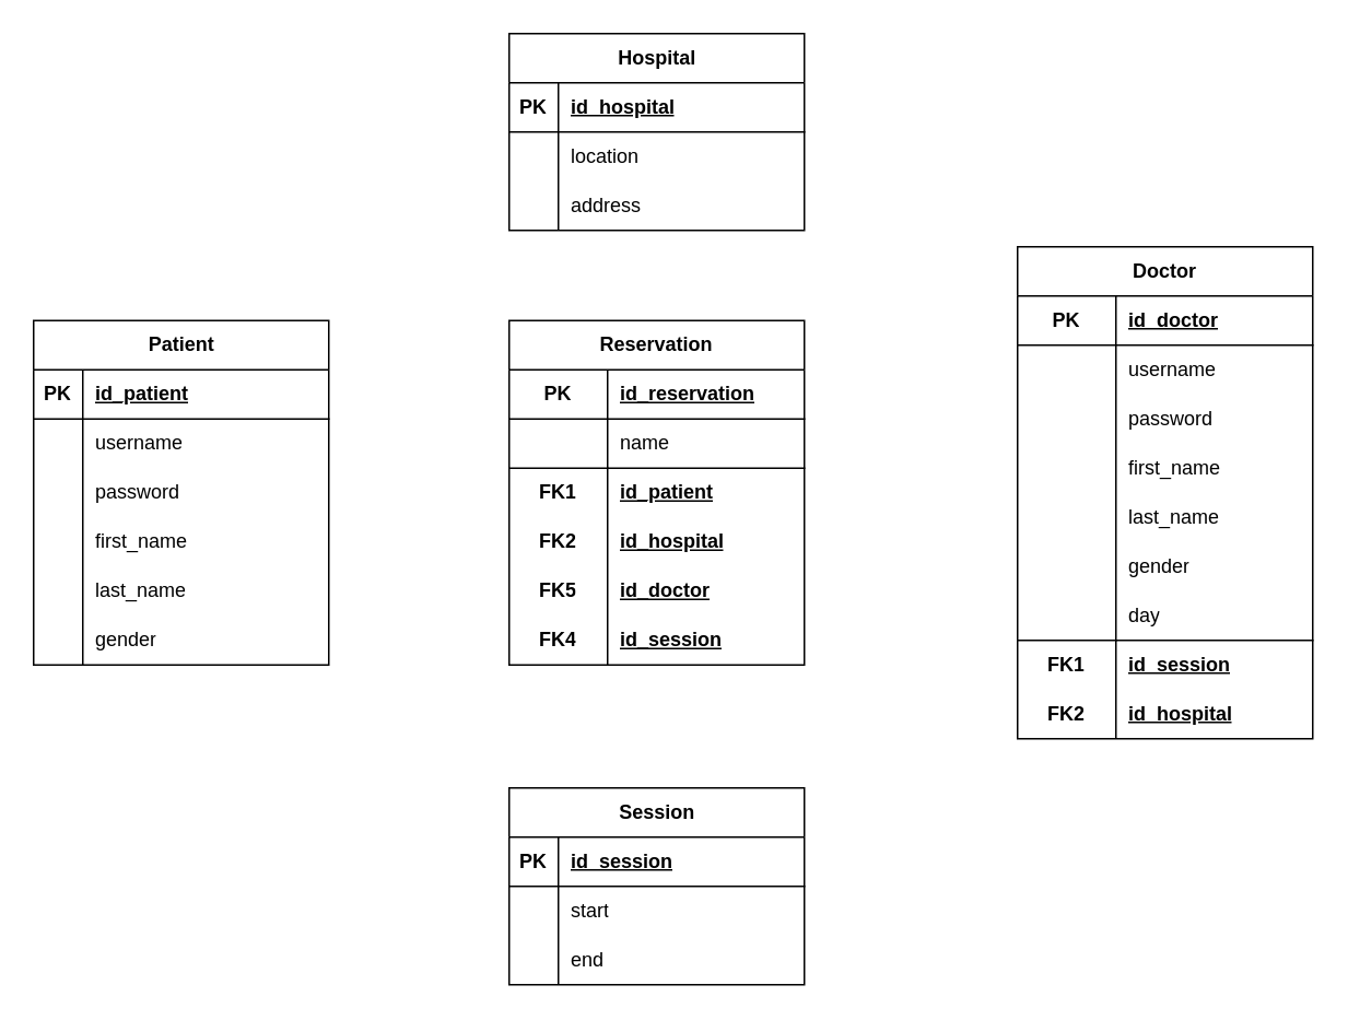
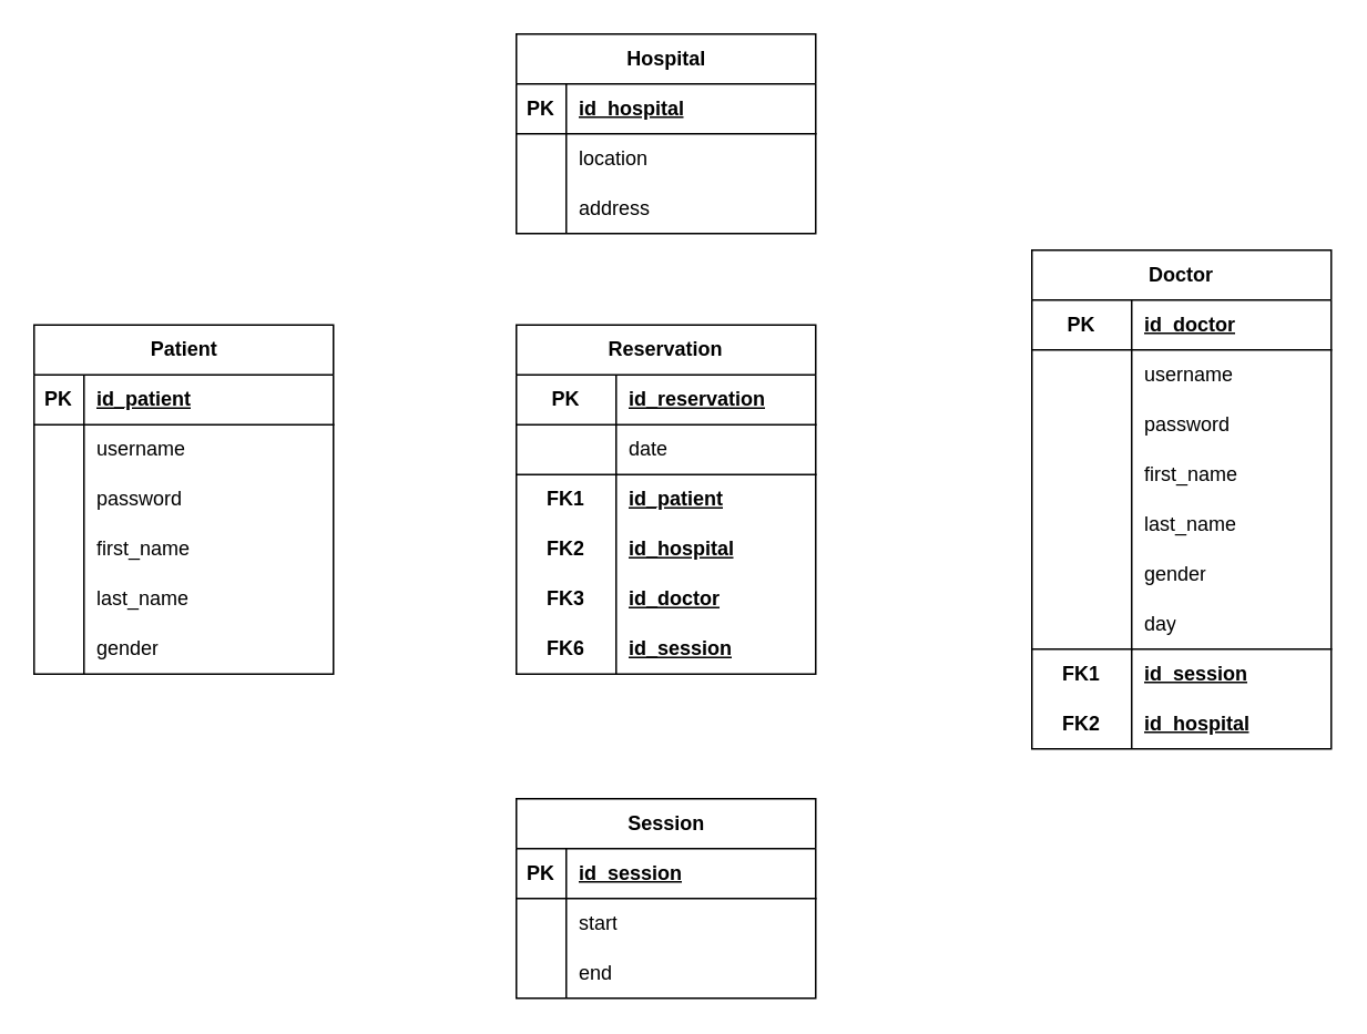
- <mxCell id="75" value="&lt;span style=&quot;&quot;&gt;name&lt;/span&gt;" style="shape=partialRectangle;connectable=0;fillColor=none;top=0;left=0;bottom=0;right=0;align=left;spacingLeft=6;overflow=hidden;html=1;whiteSpace=wrap;fontStyle=0" vertex="1" parent="73"><mxGeometry x="60" width="120" height="30" as="geometry"><mxRectangle width="120" height="30" as="alternateBounds" /></mxGeometry></mxCell>
+ <mxCell id="75" value="&lt;span style=&quot;&quot;&gt;date&lt;/span&gt;" style="shape=partialRectangle;connectable=0;fillColor=none;top=0;left=0;bottom=0;right=0;align=left;spacingLeft=6;overflow=hidden;html=1;whiteSpace=wrap;fontStyle=0" vertex="1" parent="73"><mxGeometry x="60" width="120" height="30" as="geometry"><mxRectangle width="120" height="30" as="alternateBounds" /></mxGeometry></mxCell>
- <mxCell id="83" value="FK5" style="shape=partialRectangle;connectable=0;fillColor=none;top=0;left=0;bottom=0;right=0;editable=1;overflow=hidden;html=1;whiteSpace=wrap;fontStyle=1" vertex="1" parent="82"><mxGeometry width="60" height="30" as="geometry"><mxRectangle width="60" height="30" as="alternateBounds" /></mxGeometry></mxCell>
+ <mxCell id="83" value="FK3" style="shape=partialRectangle;connectable=0;fillColor=none;top=0;left=0;bottom=0;right=0;editable=1;overflow=hidden;html=1;whiteSpace=wrap;fontStyle=1" vertex="1" parent="82"><mxGeometry width="60" height="30" as="geometry"><mxRectangle width="60" height="30" as="alternateBounds" /></mxGeometry></mxCell>
- <mxCell id="86" value="FK4" style="shape=partialRectangle;connectable=0;fillColor=none;top=0;left=0;bottom=0;right=0;editable=1;overflow=hidden;html=1;whiteSpace=wrap;fontStyle=1" vertex="1" parent="85"><mxGeometry width="60" height="30" as="geometry"><mxRectangle width="60" height="30" as="alternateBounds" /></mxGeometry></mxCell>
+ <mxCell id="86" value="FK6" style="shape=partialRectangle;connectable=0;fillColor=none;top=0;left=0;bottom=0;right=0;editable=1;overflow=hidden;html=1;whiteSpace=wrap;fontStyle=1" vertex="1" parent="85"><mxGeometry width="60" height="30" as="geometry"><mxRectangle width="60" height="30" as="alternateBounds" /></mxGeometry></mxCell>
